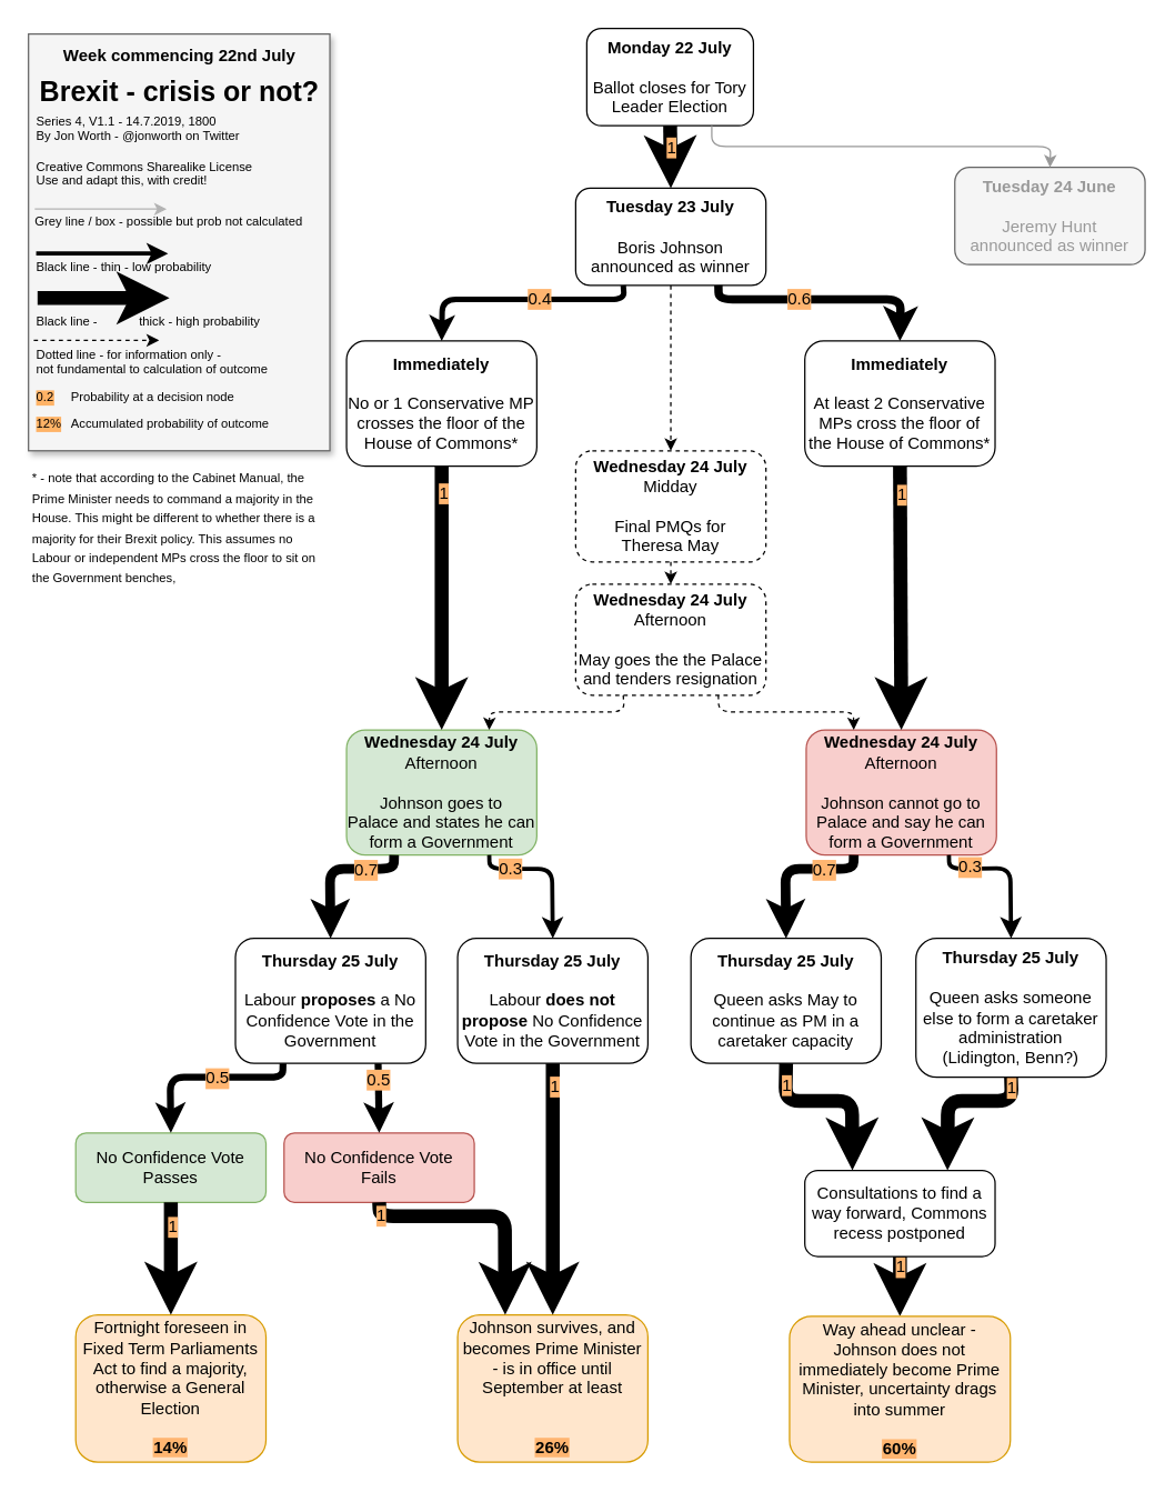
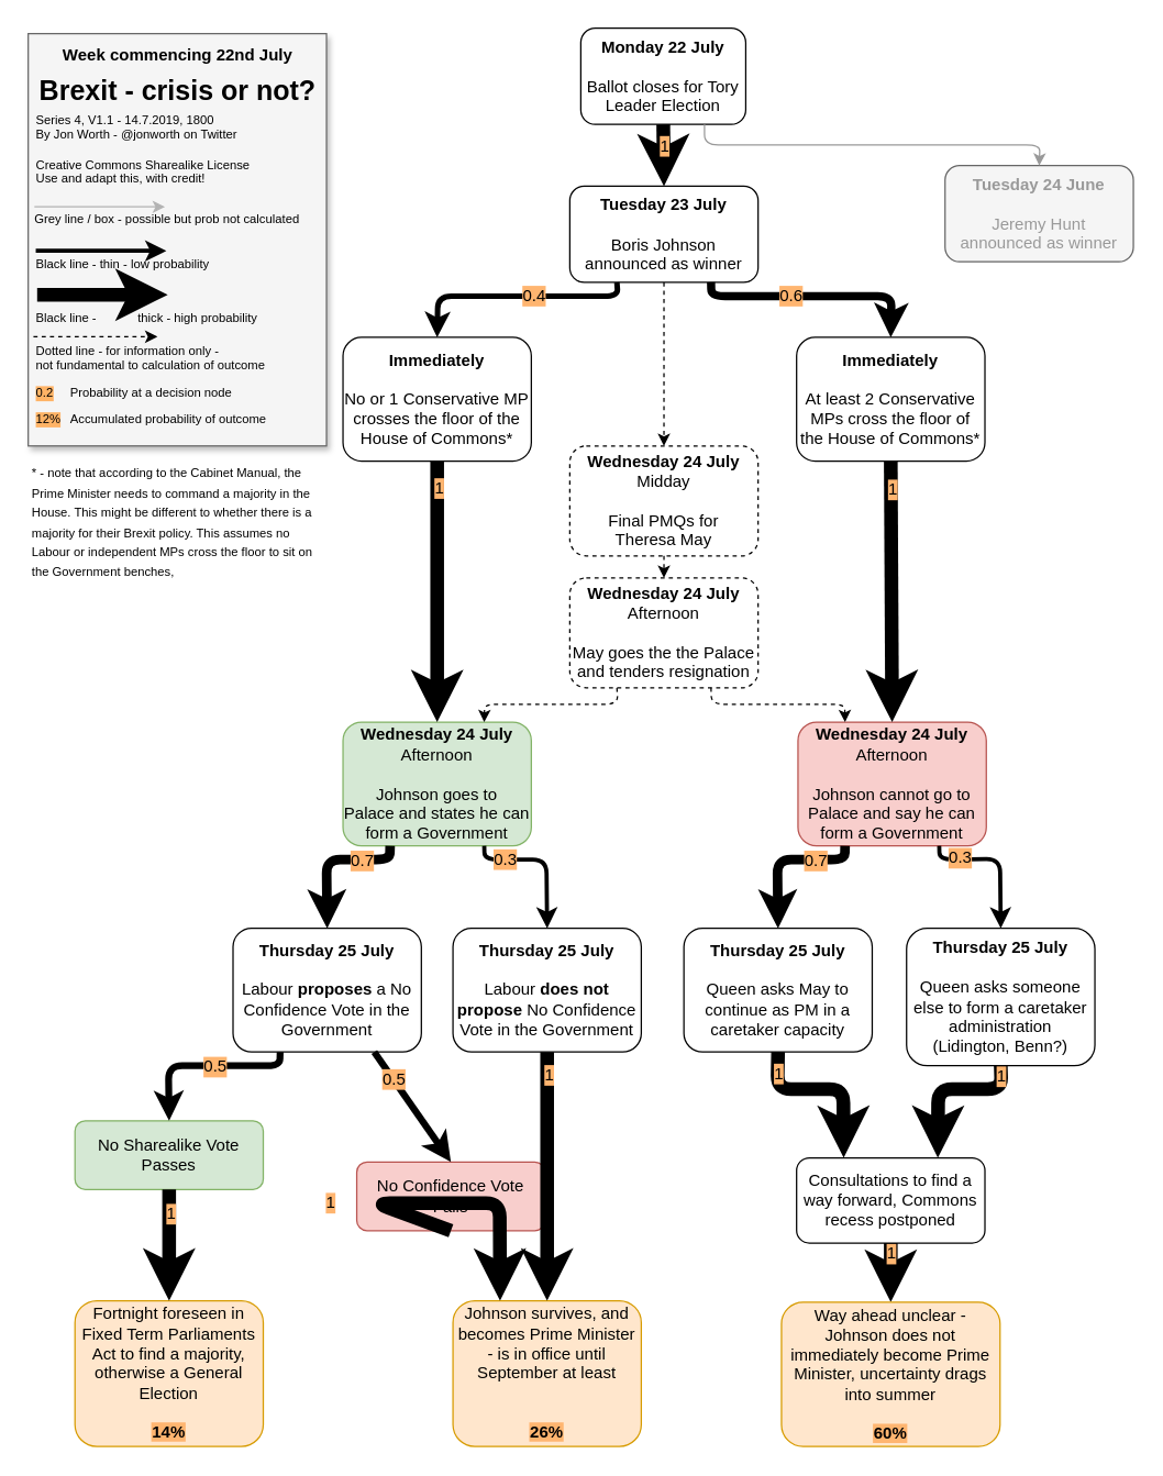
- <mxCell id="34" value="&lt;span style=&quot;font-weight: normal&quot;&gt;No Confidence Vote Passes&lt;/span&gt;" style="rounded=1;whiteSpace=wrap;html=1;fontStyle=1;fillColor=#d5e8d4;strokeColor=#82b366;" vertex="1" parent="1"><mxGeometry x="54" y="815" width="137" height="50" as="geometry" /></mxCell>
+ <mxCell id="34" value="&lt;span style=&quot;font-weight: normal&quot;&gt;No Sharealike Vote Passes&lt;/span&gt;" style="rounded=1;whiteSpace=wrap;html=1;fontStyle=1;fillColor=#d5e8d4;strokeColor=#82b366;" vertex="1" parent="1"><mxGeometry x="54" y="815" width="137" height="50" as="geometry" /></mxCell>
- <mxCell id="35" value="&lt;span style=&quot;font-weight: normal&quot;&gt;No Confidence Vote Fails&lt;/span&gt;" style="rounded=1;whiteSpace=wrap;html=1;fontStyle=1;fillColor=#f8cecc;strokeColor=#b85450;" vertex="1" parent="1"><mxGeometry x="204" y="815" width="137" height="50" as="geometry" /></mxCell>
+ <mxCell id="35" value="&lt;span style=&quot;font-weight: normal&quot;&gt;No Confidence Vote Fails&lt;/span&gt;" style="rounded=1;whiteSpace=wrap;html=1;fontStyle=1;fillColor=#f8cecc;strokeColor=#b85450;" vertex="1" parent="1"><mxGeometry x="259" y="845" width="137" height="50" as="geometry" /></mxCell>
